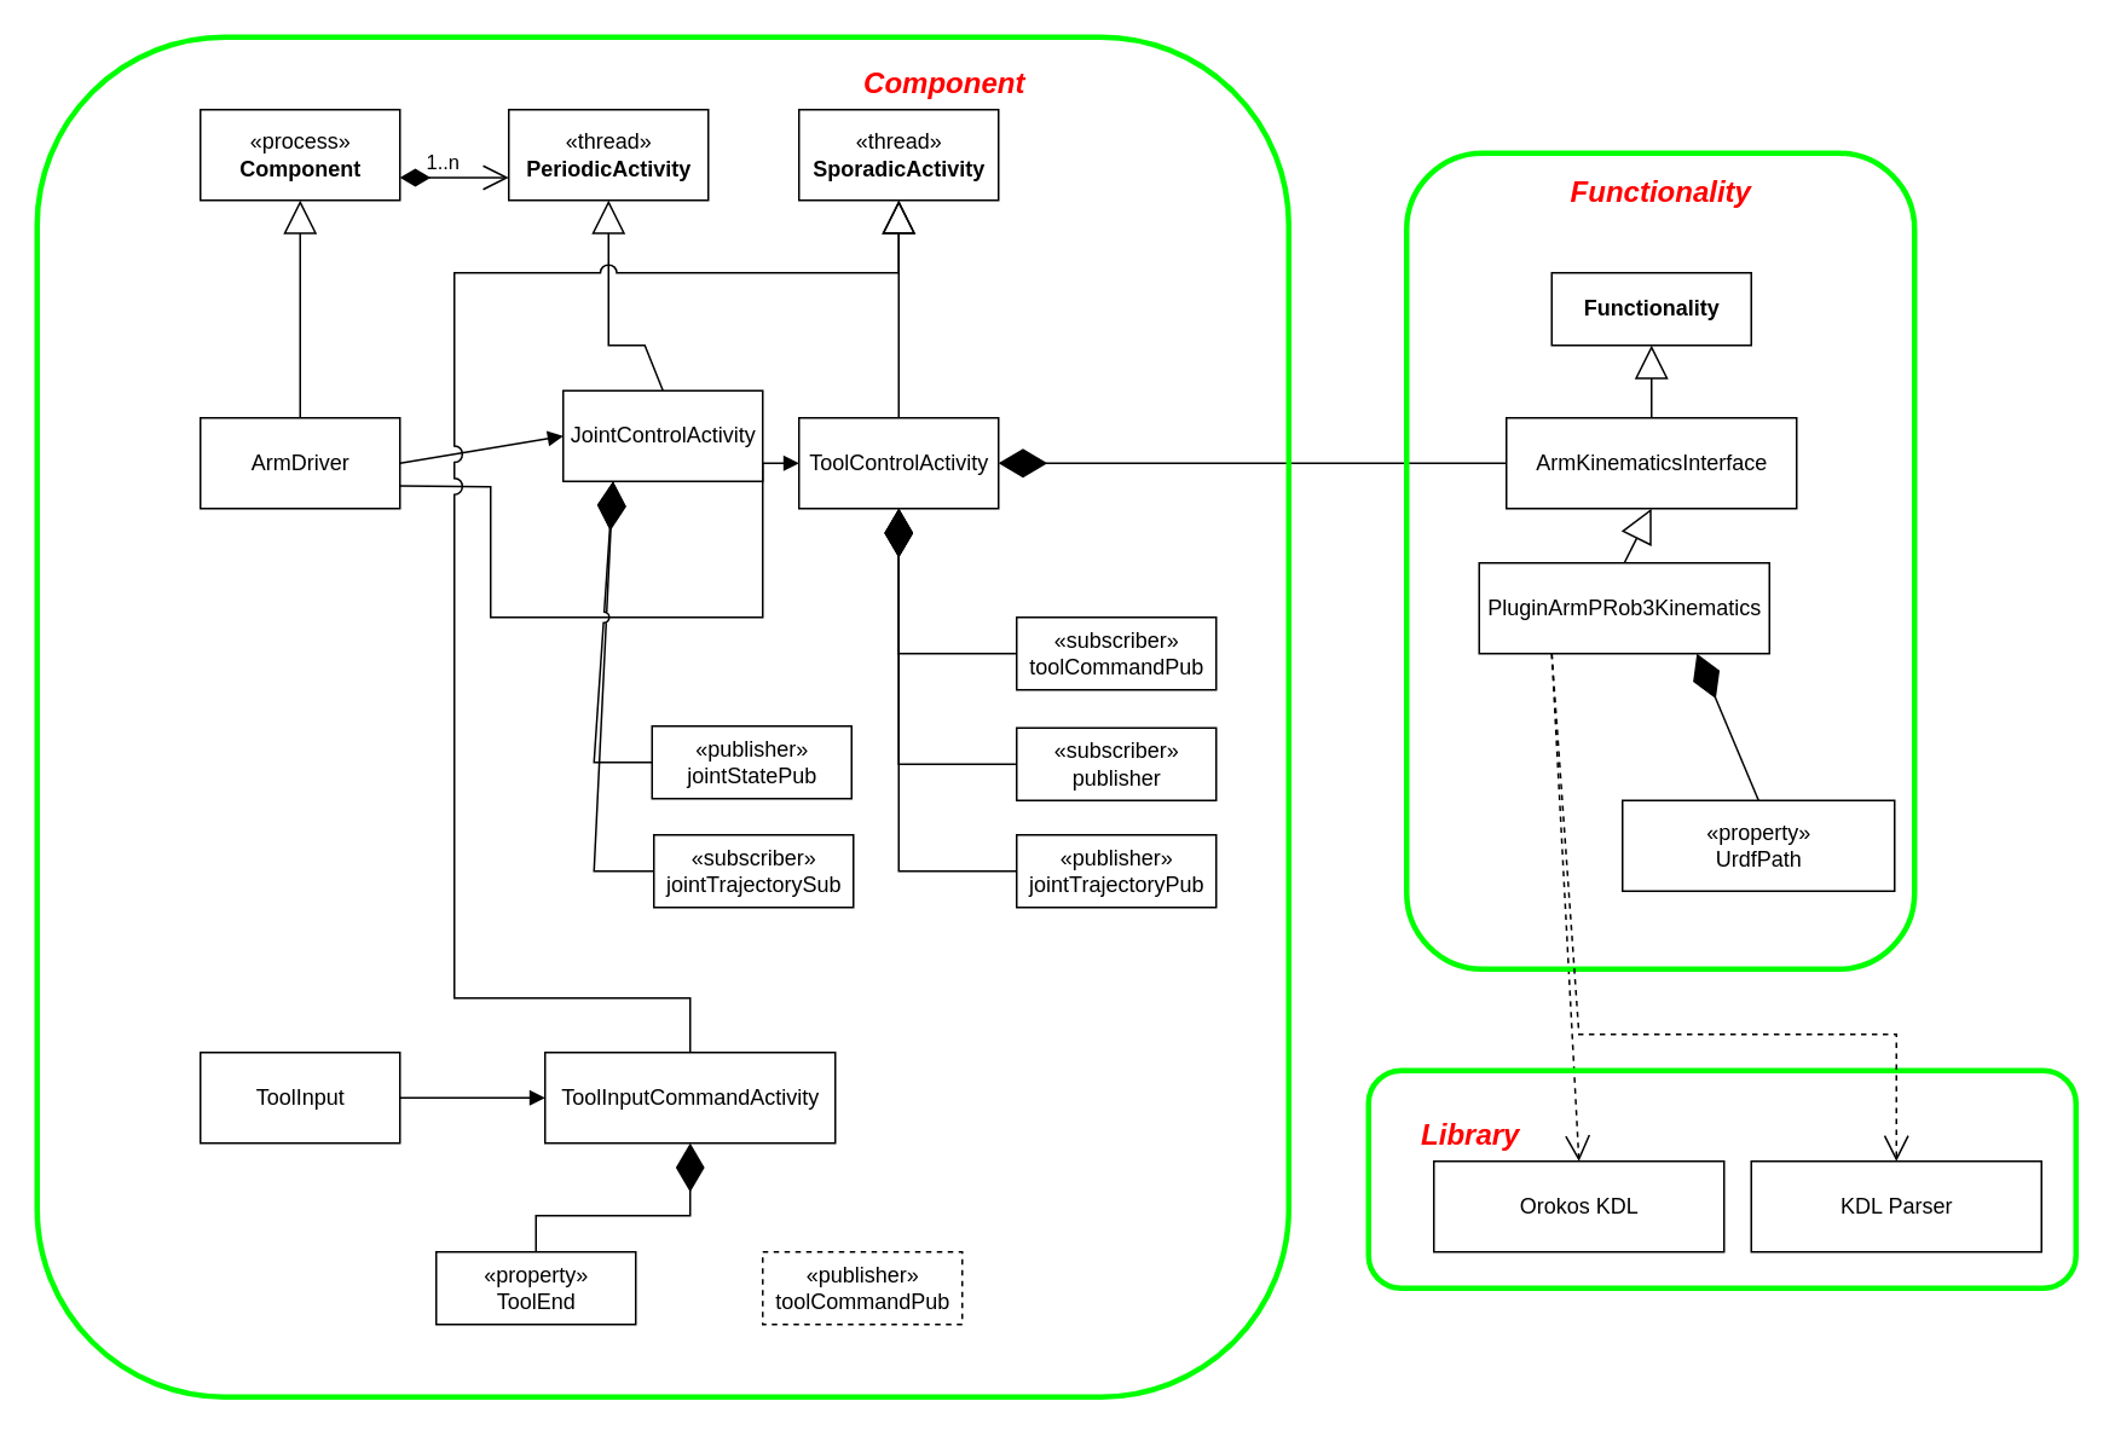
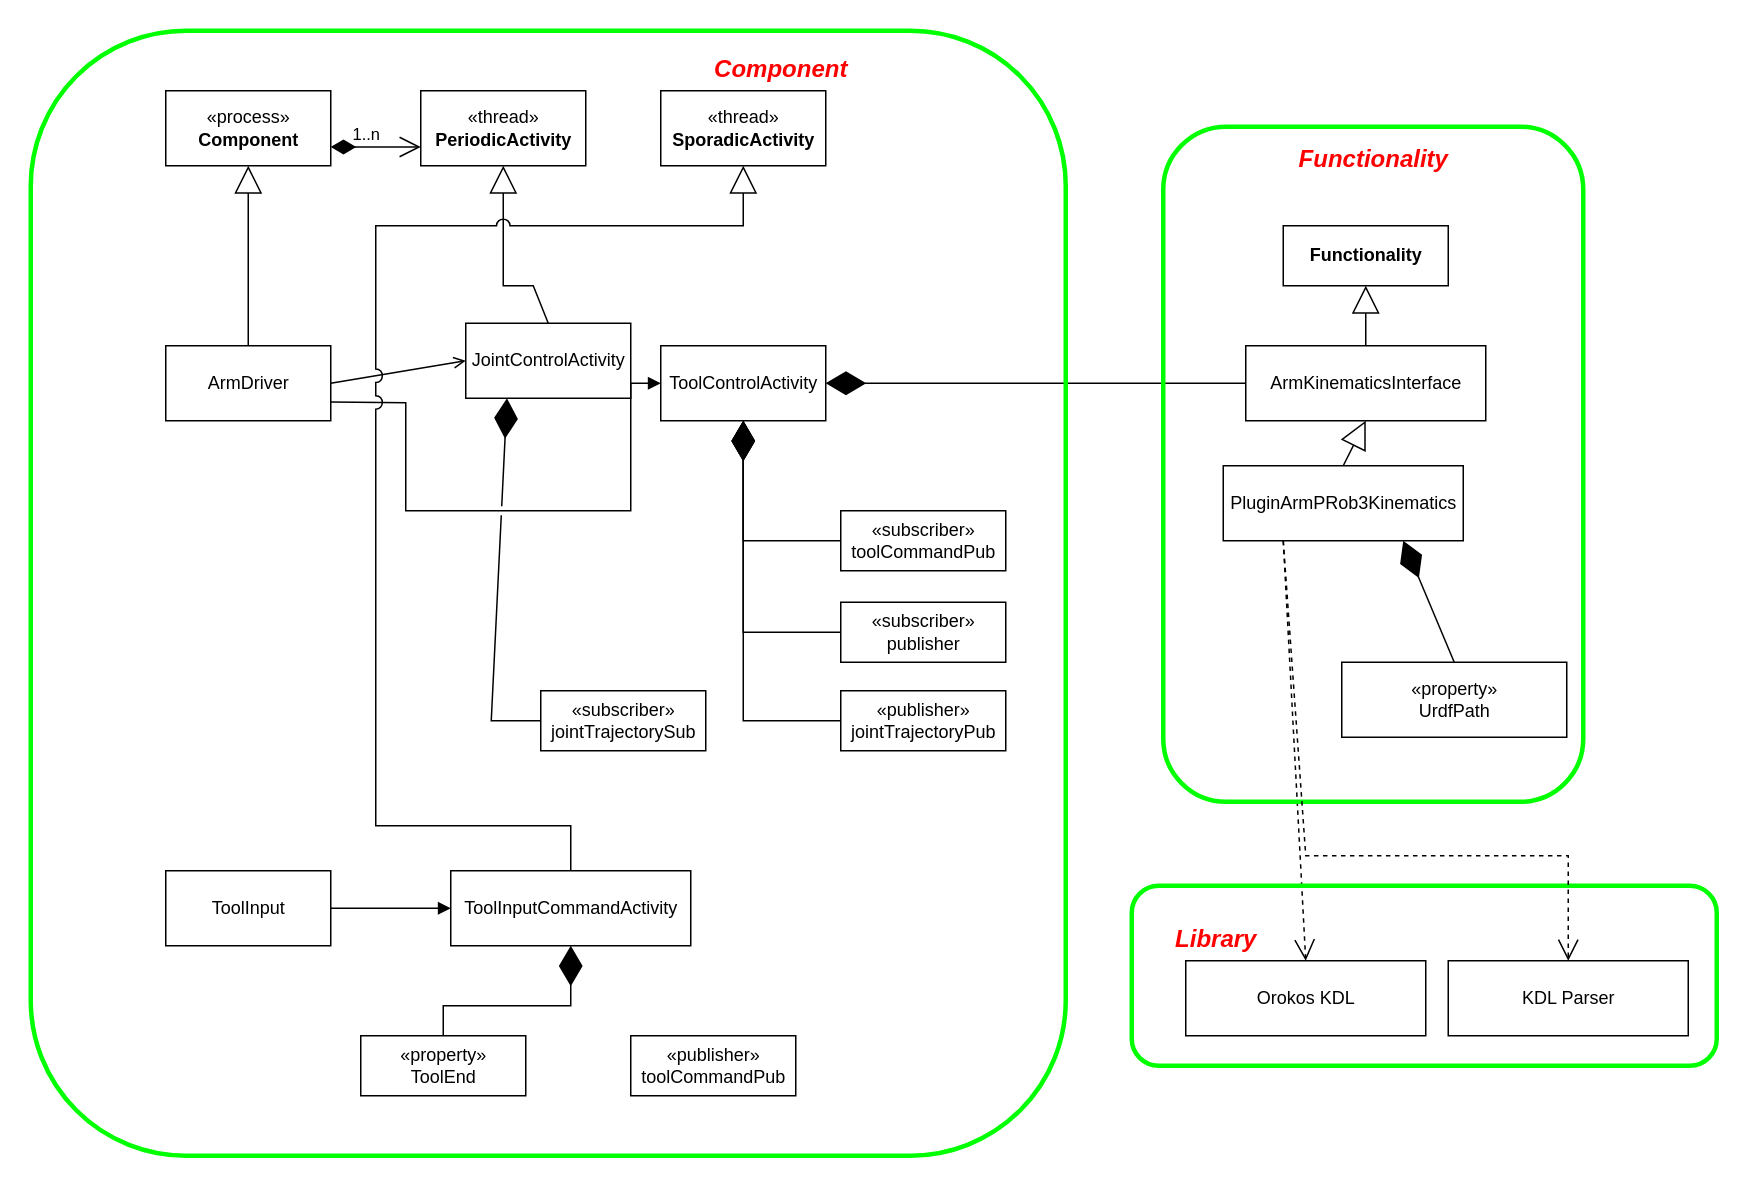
- <mxCell id="9" value="" style="endArrow=block;endSize=16;endFill=0;html=1;rounded=0;exitX=0.5;exitY=0;exitDx=0;exitDy=0;entryX=0.5;entryY=1;entryDx=0;entryDy=0;" parent="1" source="7" target="3" edge="1"><mxGeometry width="160" relative="1" as="geometry"><mxPoint x="365" y="240" as="sourcePoint" /><mxPoint x="470" y="160" as="targetPoint" /><Array as="points"><mxPoint x="495" y="190" /></Array></mxGeometry></mxCell>
- <mxCell id="10" value="" style="html=1;verticalAlign=bottom;endArrow=block;rounded=0;entryX=0;entryY=0.5;entryDx=0;entryDy=0;exitX=1;exitY=0.5;exitDx=0;exitDy=0;" parent="1" source="4" target="6" edge="1"><mxGeometry width="80" relative="1" as="geometry"><mxPoint x="120" y="400" as="sourcePoint" /><mxPoint x="200" y="400" as="targetPoint" /></mxGeometry></mxCell>
+ <mxCell id="10" value="" style="html=1;verticalAlign=bottom;endArrow=open;rounded=0;entryX=0;entryY=0.5;entryDx=0;entryDy=0;exitX=1;exitY=0.5;exitDx=0;exitDy=0;" parent="1" source="4" target="6" edge="1"><mxGeometry width="80" relative="1" as="geometry"><mxPoint x="120" y="400" as="sourcePoint" /><mxPoint x="200" y="400" as="targetPoint" /></mxGeometry></mxCell>
- <mxCell id="38" value="" style="endArrow=diamondThin;endFill=1;endSize=24;html=1;rounded=0;entryX=0.25;entryY=1;entryDx=0;entryDy=0;exitX=0;exitY=0.5;exitDx=0;exitDy=0;jumpStyle=arc;" edge="1" parent="1" source="35" target="6"><mxGeometry width="160" relative="1" as="geometry"><mxPoint x="370" y="490" as="sourcePoint" /><mxPoint x="337.5" y="290" as="targetPoint" /><Array as="points"><mxPoint x="327" y="420" /></Array></mxGeometry></mxCell>
- <mxCell id="35" value="«publisher»&lt;br&gt;jointStatePub" style="html=1;" vertex="1" parent="1"><mxGeometry x="359" y="400" width="110" height="40" as="geometry" /></mxCell>
- <mxCell id="33" value="«publisher»&lt;br&gt;toolCommandPub" style="html=1;dashed=1;" parent="1" vertex="1"><mxGeometry x="420" y="690" width="110" height="40" as="geometry" /></mxCell>
+ <mxCell id="33" value="«publisher»&lt;br&gt;toolCommandPub" style="html=1;" parent="1" vertex="1"><mxGeometry x="420" y="690" width="110" height="40" as="geometry" /></mxCell>
